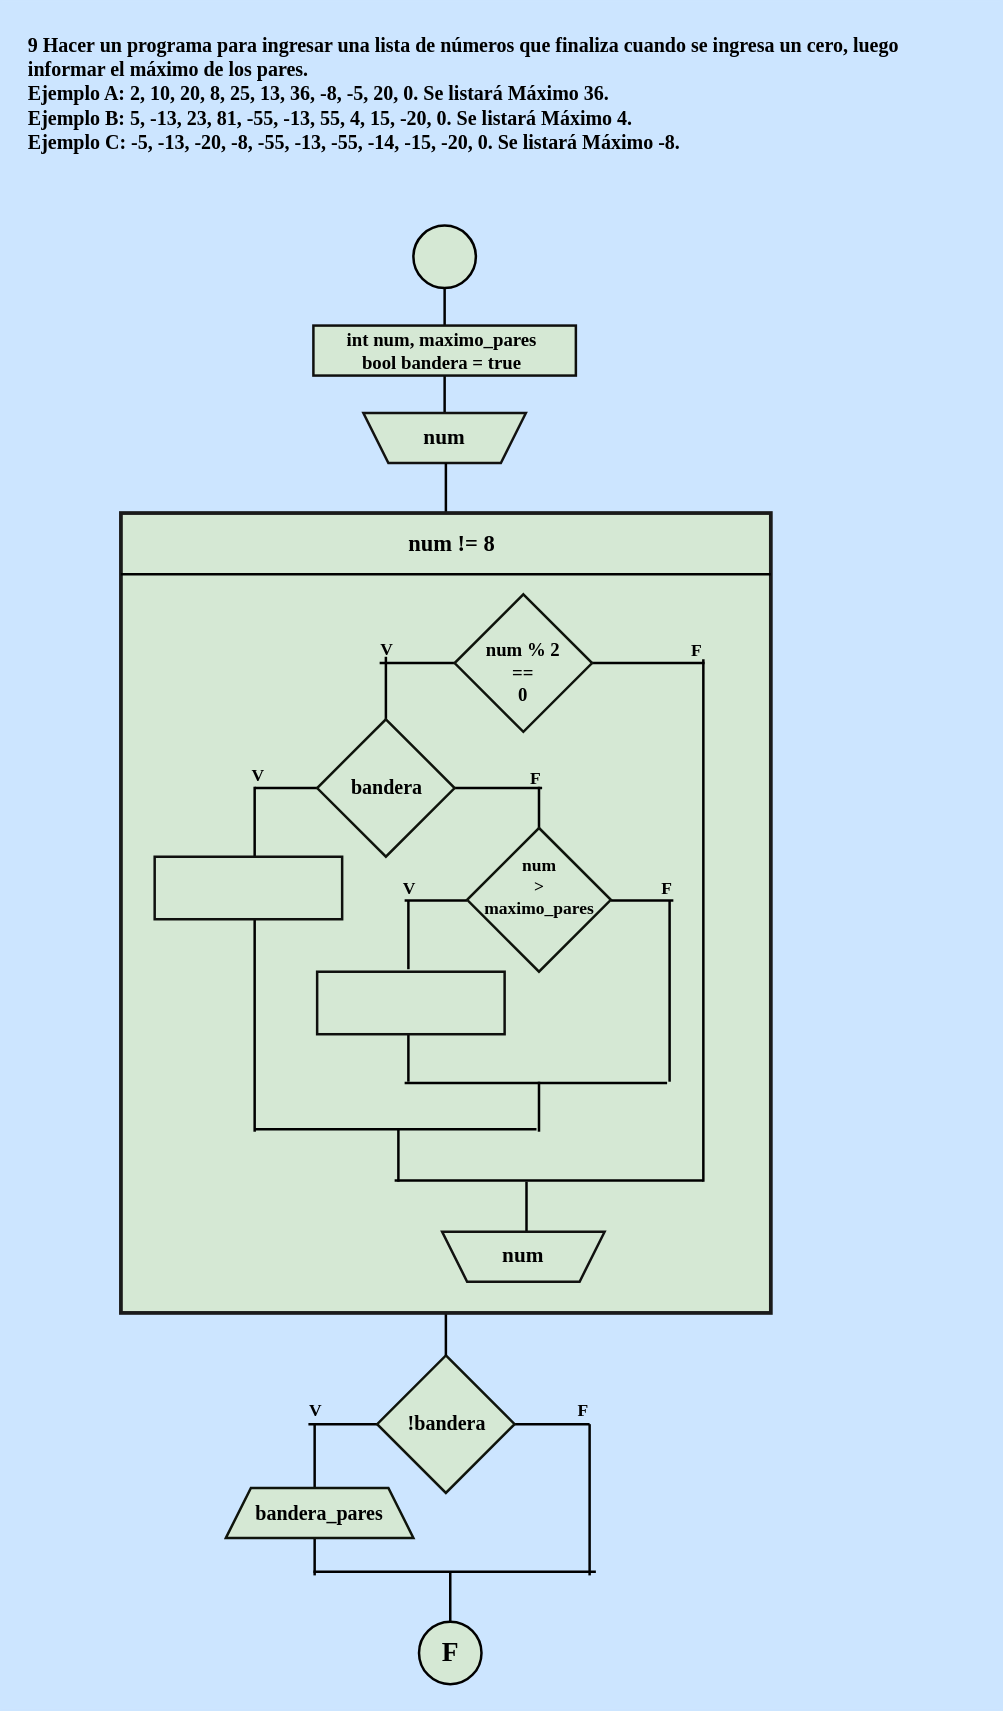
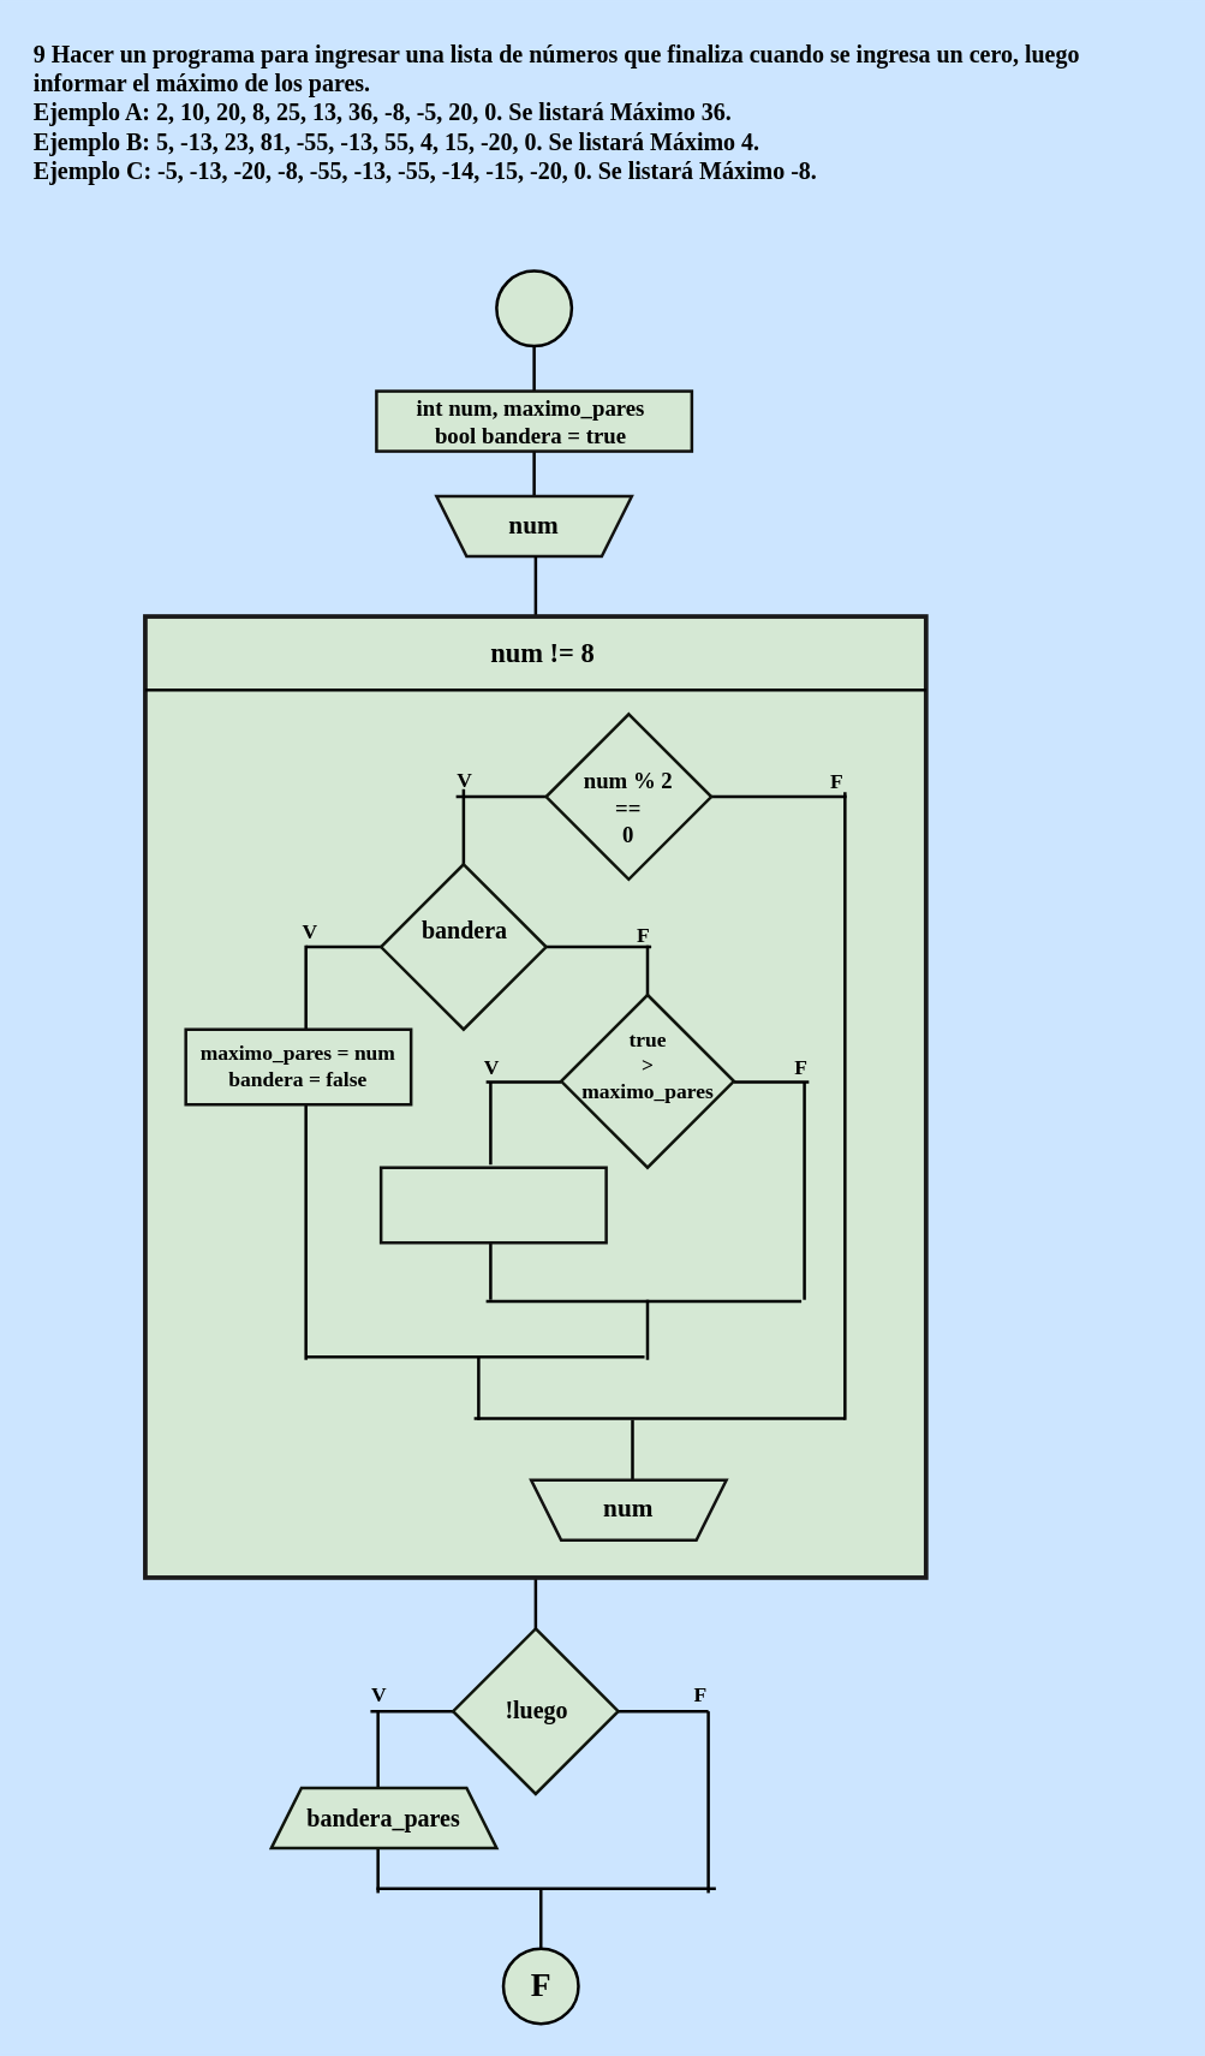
- <mxCell id="59" value="&lt;font size=&quot;1&quot; face=&quot;Comic Sans MS&quot; color=&quot;#000000&quot;&gt;&lt;b style=&quot;font-size: 16px;&quot;&gt;bandera&lt;/b&gt;&lt;/font&gt;" style="text;strokeColor=none;align=center;fillColor=none;html=1;verticalAlign=middle;whiteSpace=wrap;rounded=0;fontFamily=Architects Daughter;fontSource=https://fonts.googleapis.com/css?family=Architects+Daughter;container=0;" vertex="1" parent="1"><mxGeometry x="269" y="611" width="80" height="35" as="geometry" /></mxCell>
+ <mxCell id="59" value="&lt;font size=&quot;1&quot; face=&quot;Comic Sans MS&quot; color=&quot;#000000&quot;&gt;&lt;b style=&quot;font-size: 16px;&quot;&gt;bandera&lt;/b&gt;&lt;/font&gt;" style="text;strokeColor=none;align=center;fillColor=none;html=1;verticalAlign=middle;whiteSpace=wrap;rounded=0;fontFamily=Architects Daughter;fontSource=https://fonts.googleapis.com/css?family=Architects+Daughter;container=0;" vertex="1" parent="1"><mxGeometry x="269" y="601" width="80" height="35" as="geometry" /></mxCell>
+ <mxCell id="63" value="&lt;b style=&quot;font-size: 14px;&quot;&gt;&lt;font color=&quot;#000000&quot; style=&quot;font-size: 14px;&quot; face=&quot;Comic Sans MS&quot;&gt;maximo_pares = num&lt;/font&gt;&lt;/b&gt;&lt;div style=&quot;font-size: 14px;&quot;&gt;&lt;b&gt;&lt;font color=&quot;#000000&quot; style=&quot;font-size: 14px;&quot; face=&quot;Comic Sans MS&quot;&gt;bandera = false&lt;/font&gt;&lt;/b&gt;&lt;/div&gt;" style="text;strokeColor=none;align=center;fillColor=none;html=1;verticalAlign=middle;whiteSpace=wrap;rounded=0;fontFamily=Architects Daughter;fontSource=https://fonts.googleapis.com/css?family=Architects+Daughter;container=0;" vertex="1" parent="1"><mxGeometry x="123" y="687.5" width="150" height="45" as="geometry" /></mxCell>
- <mxCell id="61" value="&lt;font style=&quot;font-size: 14px;&quot; face=&quot;Comic Sans MS&quot; color=&quot;#000000&quot;&gt;&lt;b style=&quot;font-size: 14px;&quot;&gt;num&lt;/b&gt;&lt;/font&gt;&lt;div style=&quot;font-size: 14px;&quot;&gt;&lt;font style=&quot;font-size: 14px;&quot; face=&quot;Comic Sans MS&quot; color=&quot;#000000&quot;&gt;&lt;b style=&quot;font-size: 14px;&quot;&gt;&amp;gt;&lt;/b&gt;&lt;/font&gt;&lt;/div&gt;&lt;div style=&quot;font-size: 14px;&quot;&gt;&lt;font style=&quot;font-size: 14px;&quot; face=&quot;Comic Sans MS&quot; color=&quot;#000000&quot;&gt;&lt;b style=&quot;font-size: 14px;&quot;&gt;maximo_pares&lt;/b&gt;&lt;/font&gt;&lt;/div&gt;" style="text;strokeColor=none;align=center;fillColor=none;html=1;verticalAlign=middle;whiteSpace=wrap;rounded=0;fontFamily=Architects Daughter;fontSource=https://fonts.googleapis.com/css?family=Architects+Daughter;container=0;fontSize=14;" vertex="1" parent="1"><mxGeometry x="382.583" y="681.167" width="95.833" height="57.5" as="geometry" /></mxCell>
+ <mxCell id="61" value="&lt;font style=&quot;font-size: 14px;&quot; face=&quot;Comic Sans MS&quot; color=&quot;#000000&quot;&gt;&lt;b style=&quot;font-size: 14px;&quot;&gt;true&lt;/b&gt;&lt;/font&gt;&lt;div style=&quot;font-size: 14px;&quot;&gt;&lt;font style=&quot;font-size: 14px;&quot; face=&quot;Comic Sans MS&quot; color=&quot;#000000&quot;&gt;&lt;b style=&quot;font-size: 14px;&quot;&gt;&amp;gt;&lt;/b&gt;&lt;/font&gt;&lt;/div&gt;&lt;div style=&quot;font-size: 14px;&quot;&gt;&lt;font style=&quot;font-size: 14px;&quot; face=&quot;Comic Sans MS&quot; color=&quot;#000000&quot;&gt;&lt;b style=&quot;font-size: 14px;&quot;&gt;maximo_pares&lt;/b&gt;&lt;/font&gt;&lt;/div&gt;" style="text;strokeColor=none;align=center;fillColor=none;html=1;verticalAlign=middle;whiteSpace=wrap;rounded=0;fontFamily=Architects Daughter;fontSource=https://fonts.googleapis.com/css?family=Architects+Daughter;container=0;fontSize=14;" vertex="1" parent="1"><mxGeometry x="382.583" y="681.167" width="95.833" height="57.5" as="geometry" /></mxCell>
- <mxCell id="23" value="&lt;font size=&quot;1&quot; face=&quot;Comic Sans MS&quot; color=&quot;#000000&quot;&gt;&lt;b style=&quot;font-size: 16px;&quot;&gt;!bandera&lt;/b&gt;&lt;/font&gt;" style="text;strokeColor=none;align=center;fillColor=none;html=1;verticalAlign=middle;whiteSpace=wrap;rounded=0;fontFamily=Architects Daughter;fontSource=https://fonts.googleapis.com/css?family=Architects+Daughter;container=0;" vertex="1" parent="1"><mxGeometry x="317" y="1120" width="80" height="35" as="geometry" /></mxCell>
+ <mxCell id="23" value="&lt;font size=&quot;1&quot; face=&quot;Comic Sans MS&quot; color=&quot;#000000&quot;&gt;&lt;b style=&quot;font-size: 16px;&quot;&gt;!luego&lt;/b&gt;&lt;/font&gt;" style="text;strokeColor=none;align=center;fillColor=none;html=1;verticalAlign=middle;whiteSpace=wrap;rounded=0;fontFamily=Architects Daughter;fontSource=https://fonts.googleapis.com/css?family=Architects+Daughter;container=0;" vertex="1" parent="1"><mxGeometry x="317" y="1120" width="80" height="35" as="geometry" /></mxCell>
